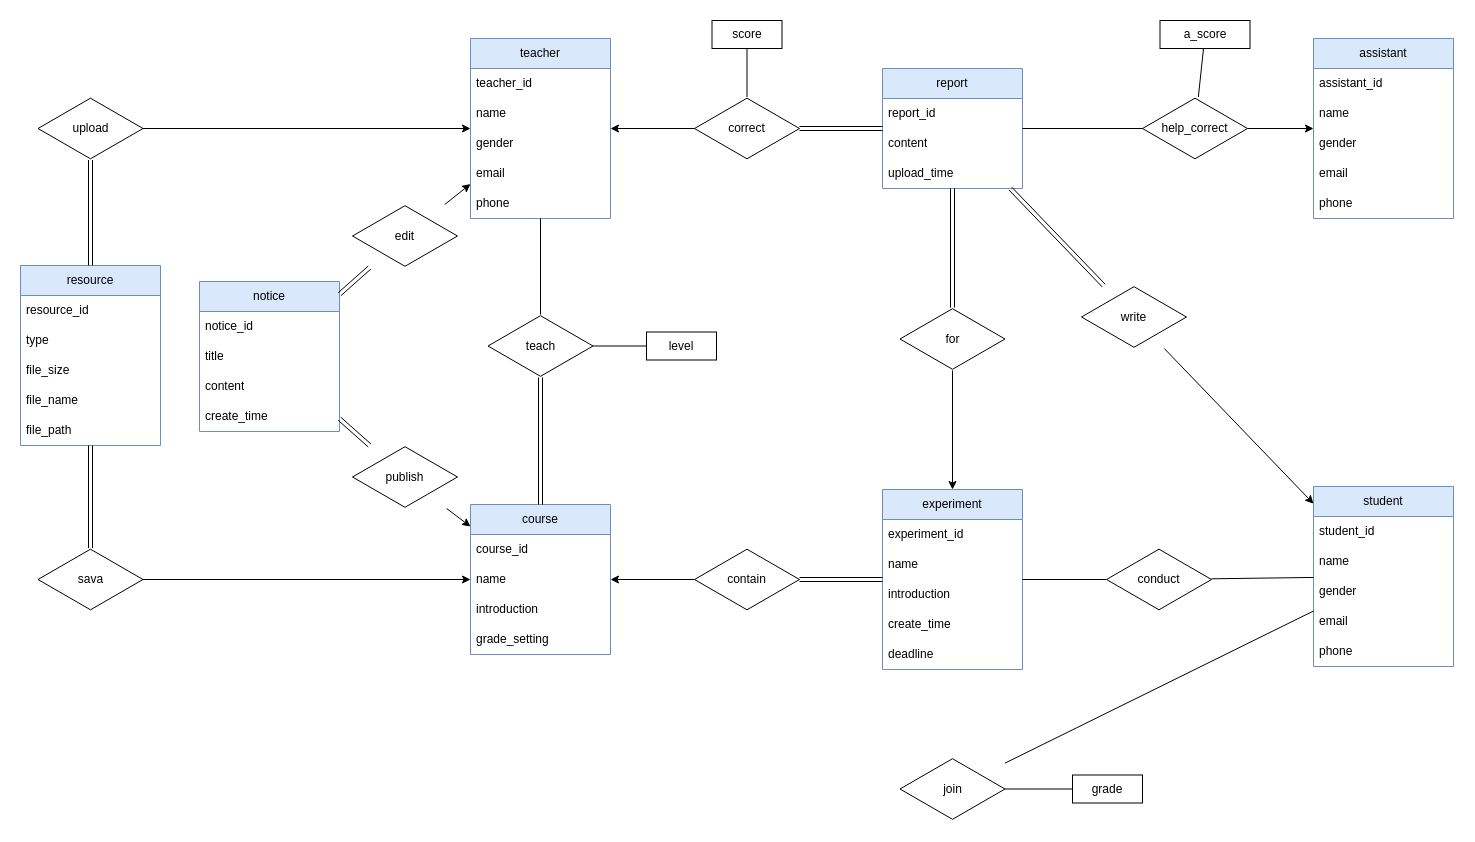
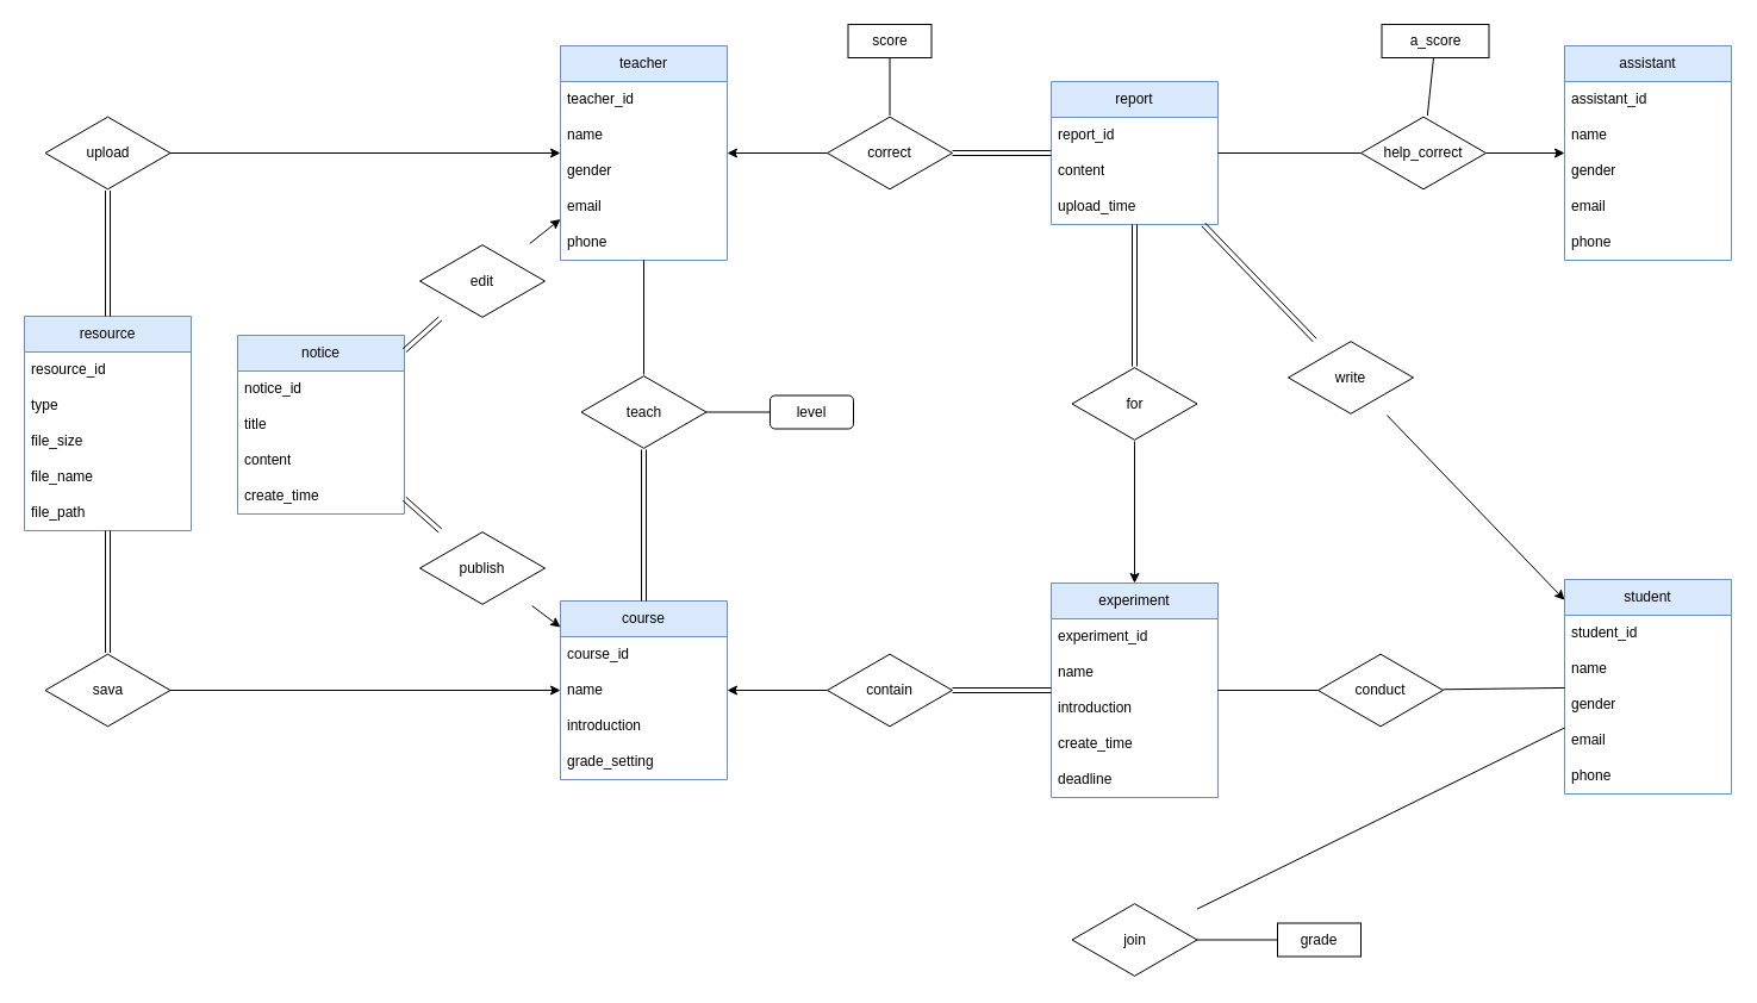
- <mxCell id="78" value="level" style="whiteSpace=wrap;html=1;align=center;" parent="1" vertex="1"><mxGeometry x="646" y="331.5" width="70" height="28" as="geometry" /></mxCell>
+ <mxCell id="78" value="level" style="whiteSpace=wrap;html=1;align=center;rounded=1;" parent="1" vertex="1"><mxGeometry x="646" y="331.5" width="70" height="28" as="geometry" /></mxCell>
